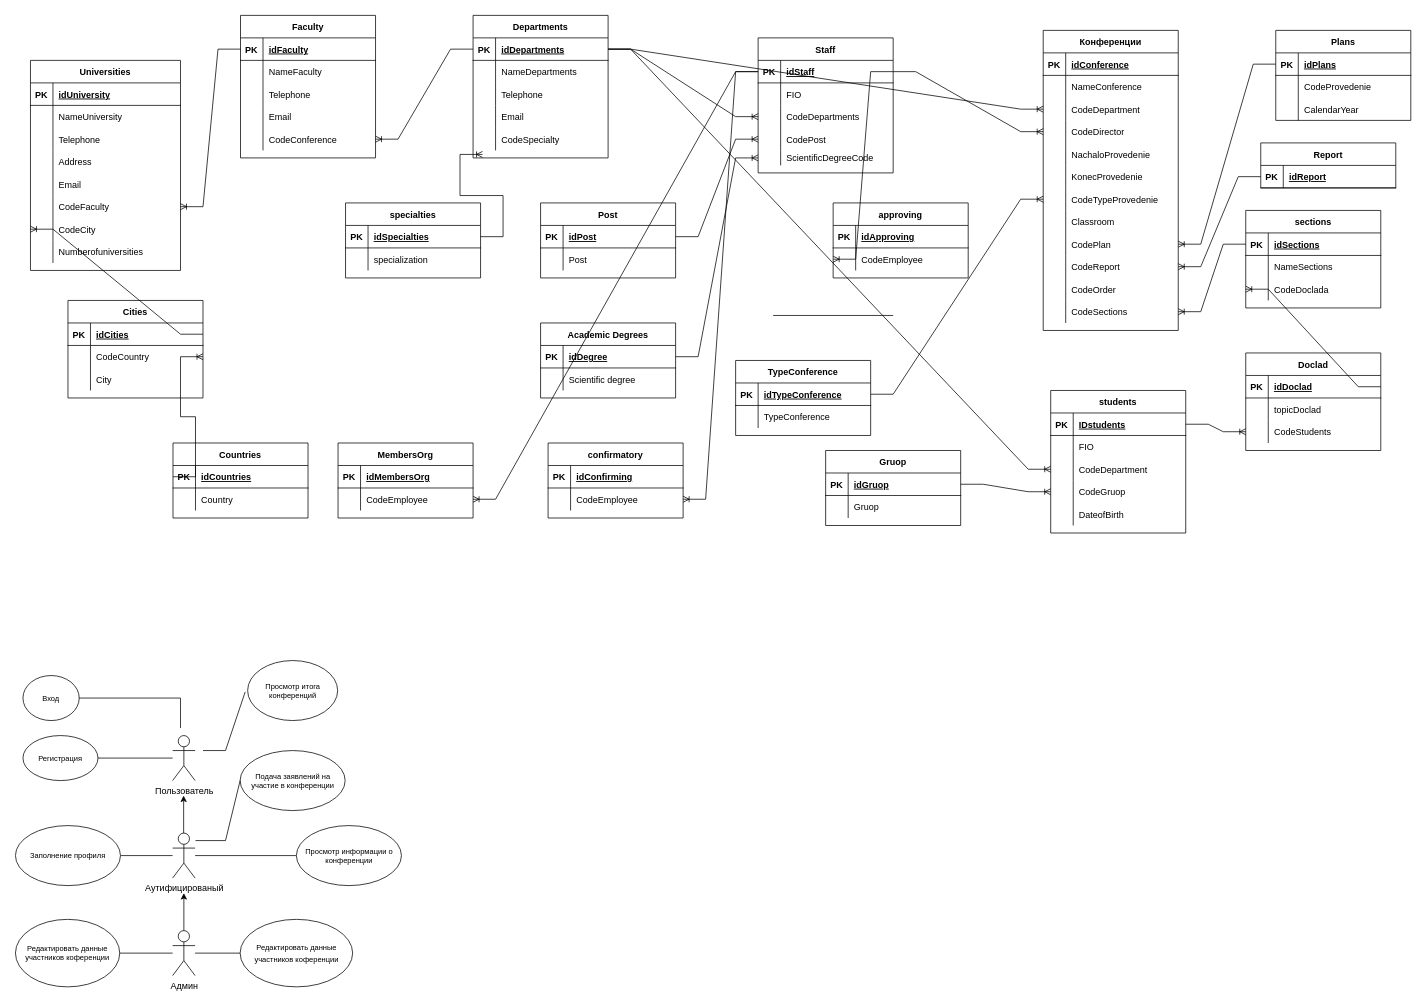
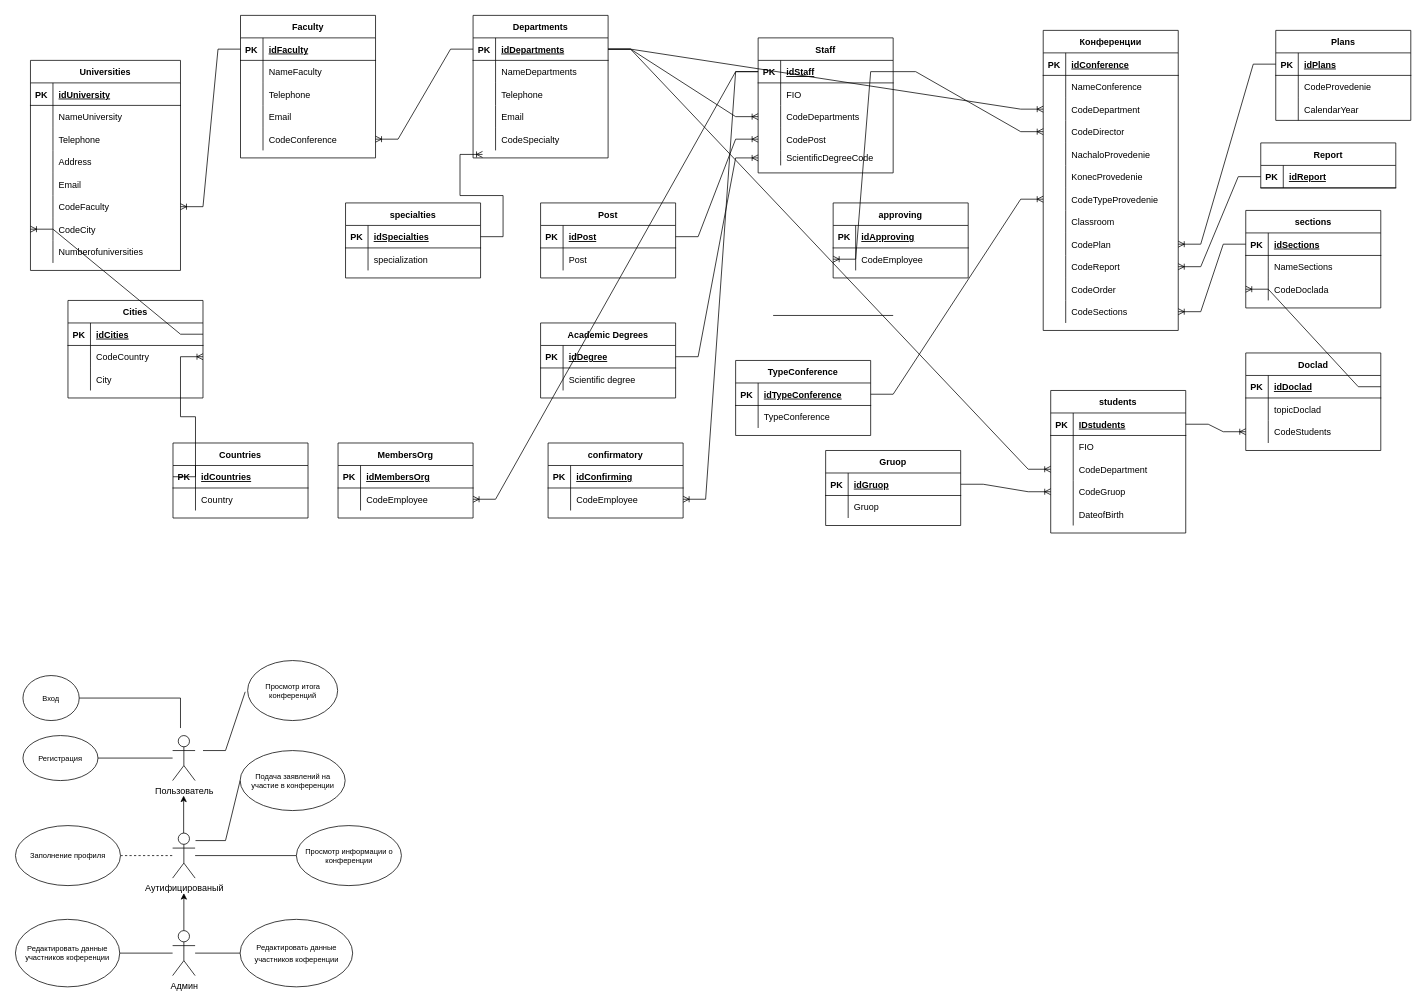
- <mxCell id="268" style="edgeStyle=orthogonalEdgeStyle;rounded=0;orthogonalLoop=1;jettySize=auto;html=1;fontSize=10;endArrow=none;endFill=0;" edge="1" parent="1" source="269" target="259"><mxGeometry relative="1" as="geometry" /></mxCell>
+ <mxCell id="268" style="edgeStyle=orthogonalEdgeStyle;rounded=0;orthogonalLoop=1;jettySize=auto;html=1;fontSize=10;endArrow=none;endFill=0;dashed=1;" edge="1" parent="1" source="269" target="259"><mxGeometry relative="1" as="geometry" /></mxCell>
